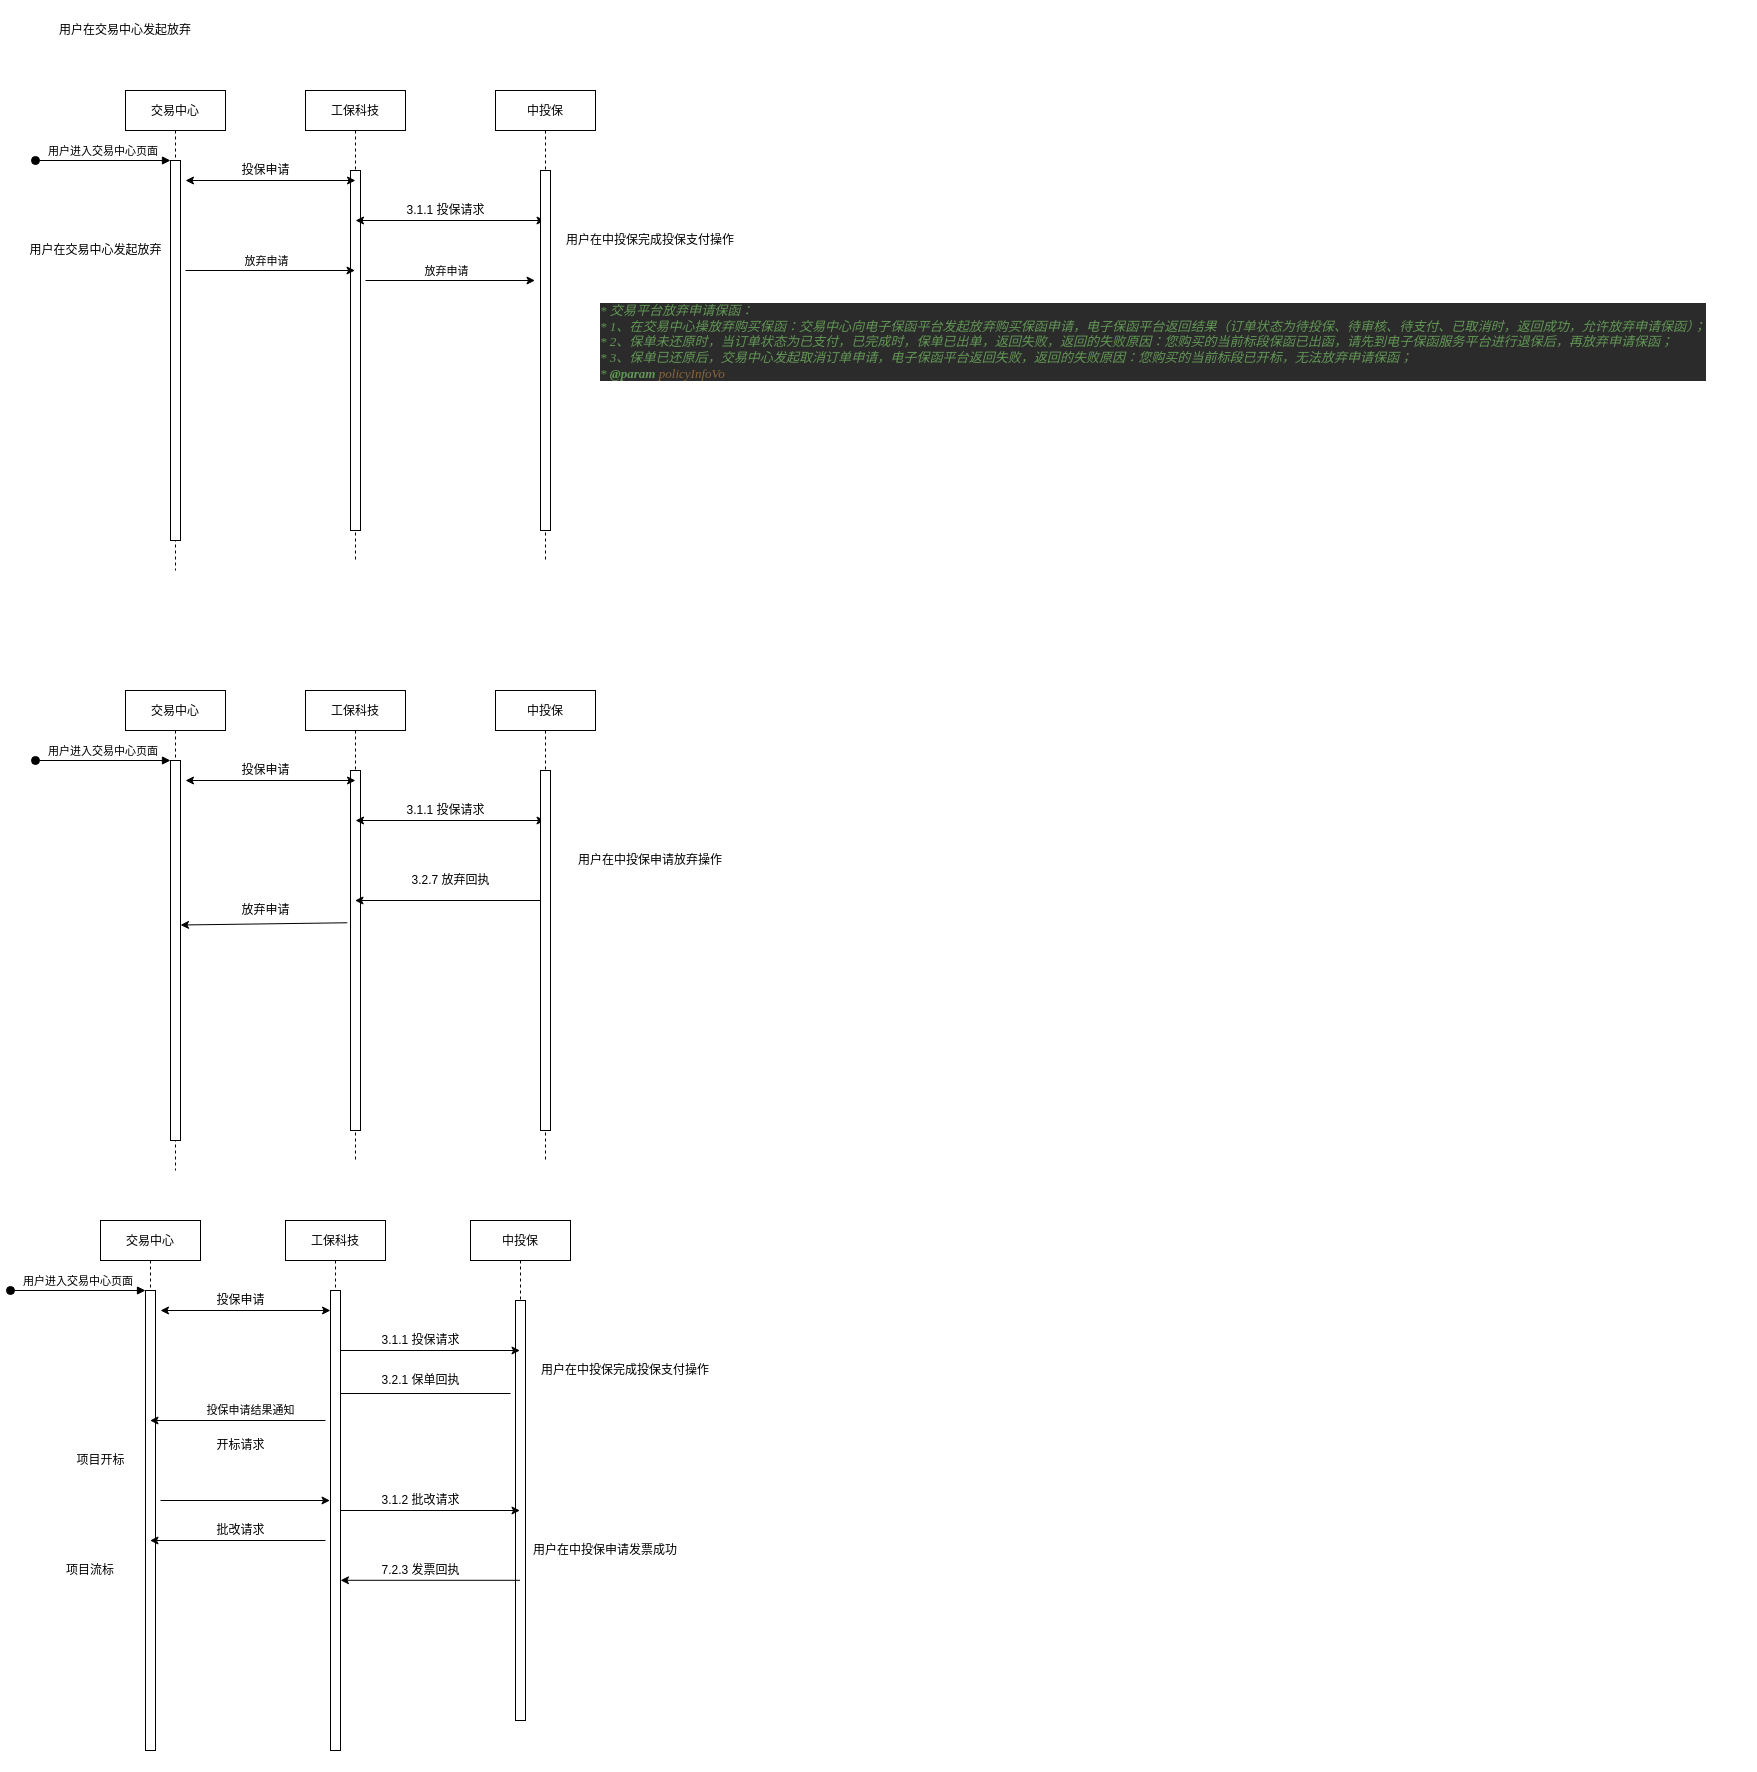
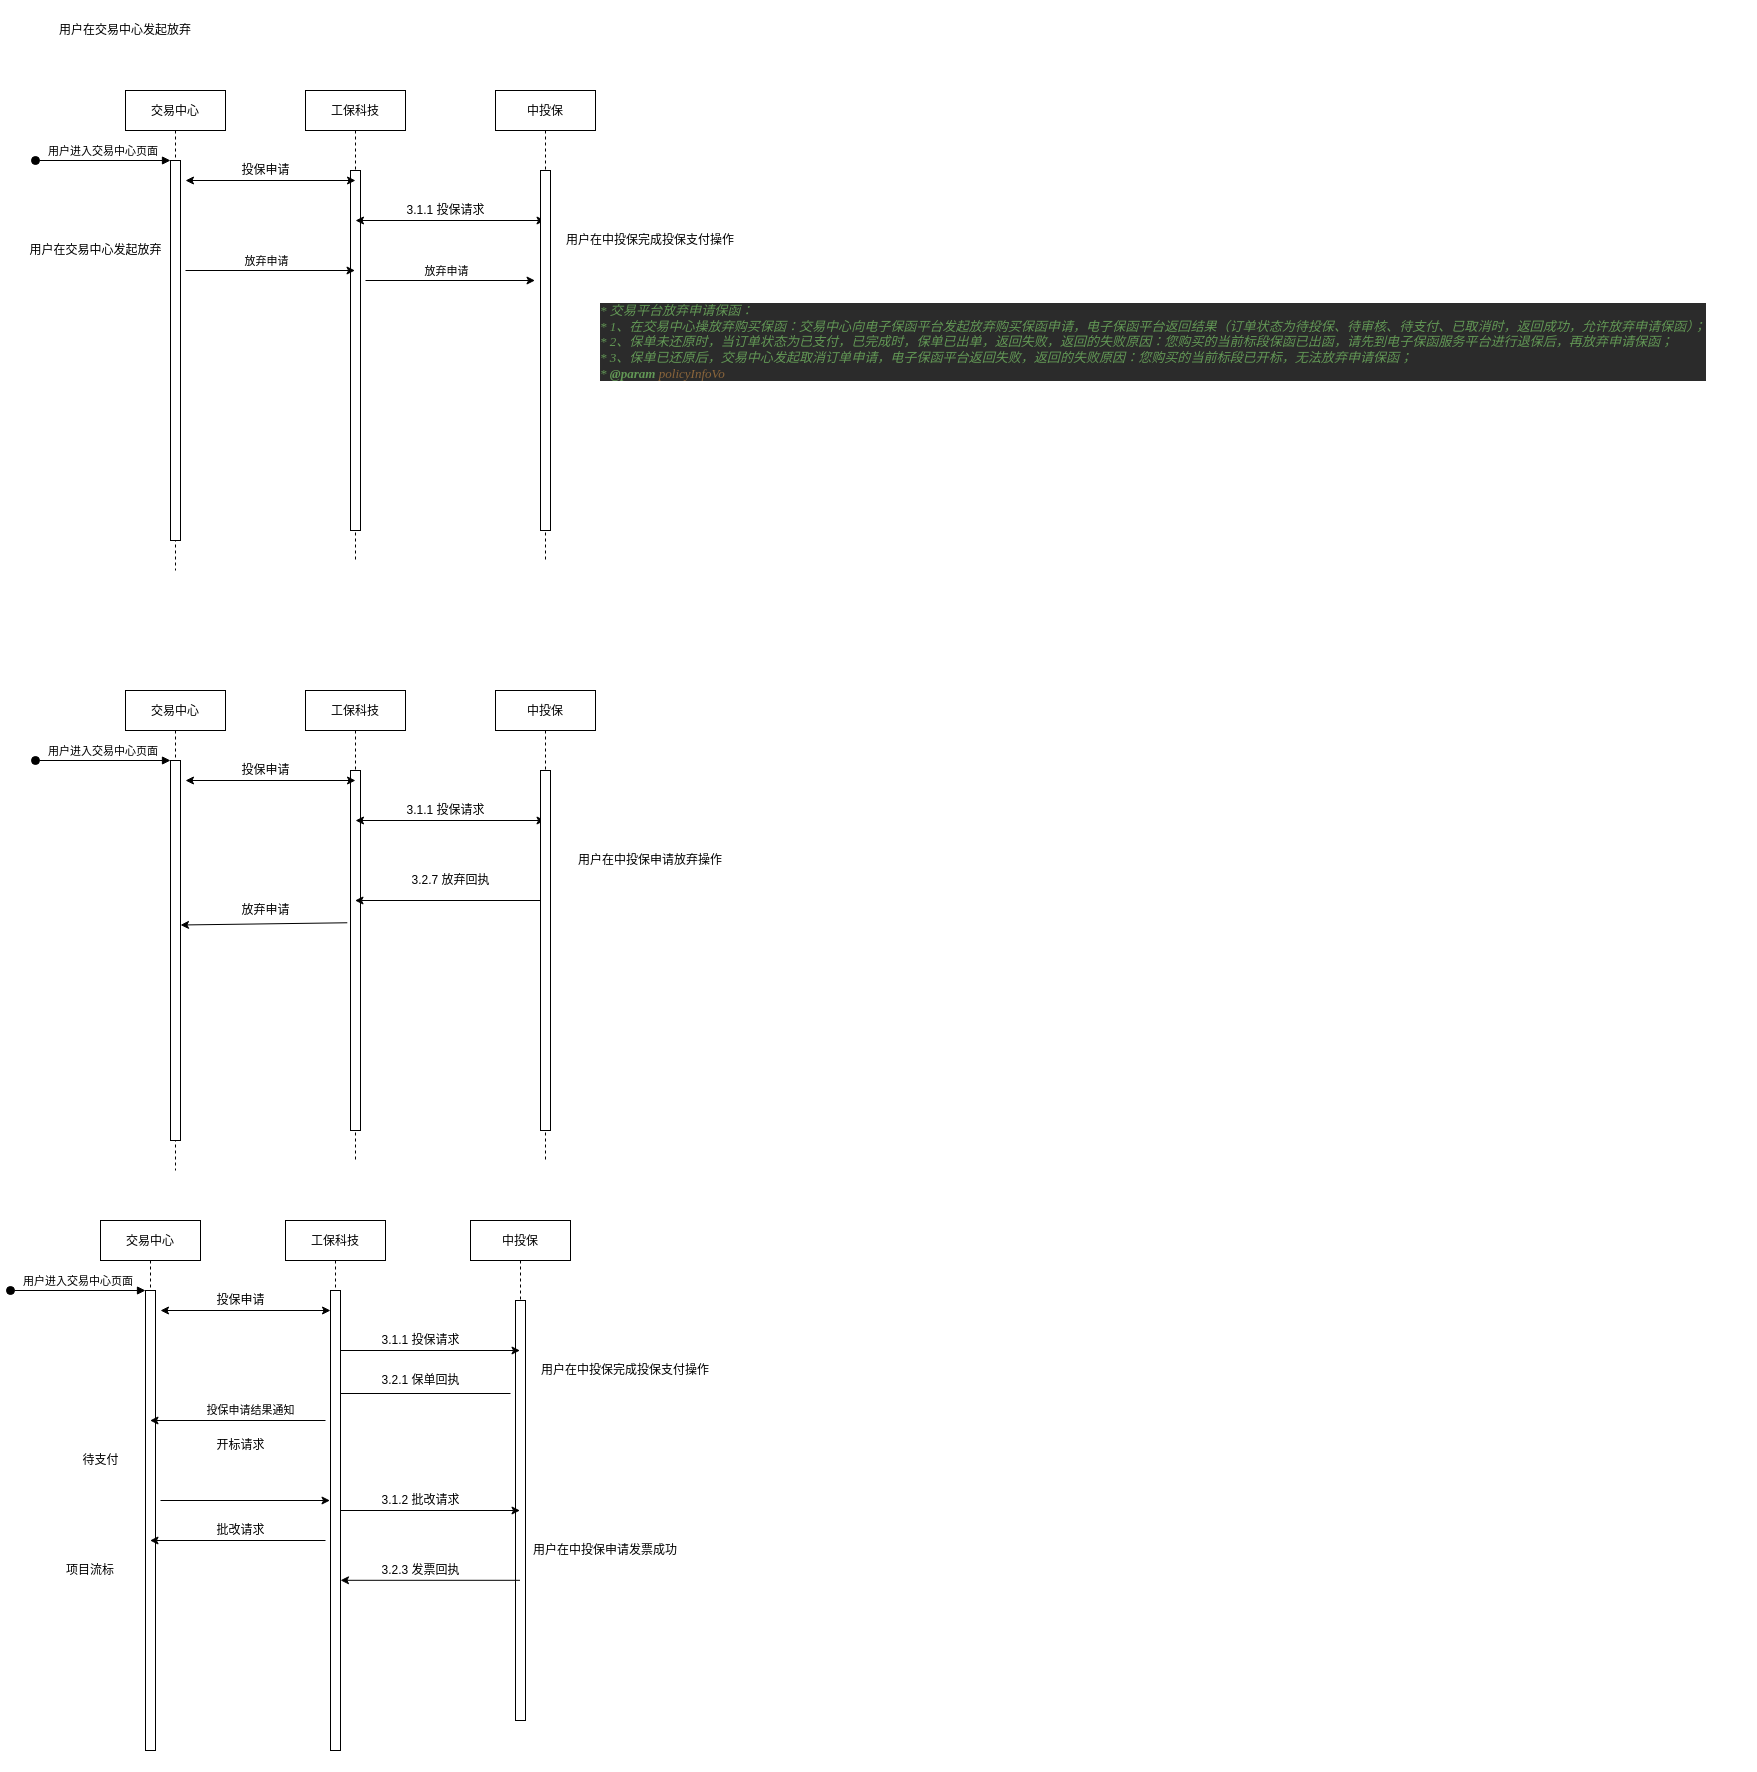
- <mxCell id="51" value="项目开标" style="text;html=1;align=center;verticalAlign=middle;resizable=0;points=[];autosize=1;" vertex="1" parent="1"><mxGeometry x="70" y="1450" width="60" height="20" as="geometry" /></mxCell>
+ <mxCell id="51" value="待支付" style="text;html=1;align=center;verticalAlign=middle;resizable=0;points=[];autosize=1;" vertex="1" parent="1"><mxGeometry x="70" y="1450" width="60" height="20" as="geometry" /></mxCell>
- <mxCell id="63" value="7.2.3 发票回执" style="text;html=1;align=center;verticalAlign=middle;resizable=0;points=[];autosize=1;" vertex="1" parent="1"><mxGeometry x="375" y="1560" width="90" height="20" as="geometry" /></mxCell>
+ <mxCell id="63" value="3.2.3 发票回执" style="text;html=1;align=center;verticalAlign=middle;resizable=0;points=[];autosize=1;" vertex="1" parent="1"><mxGeometry x="375" y="1560" width="90" height="20" as="geometry" /></mxCell>
